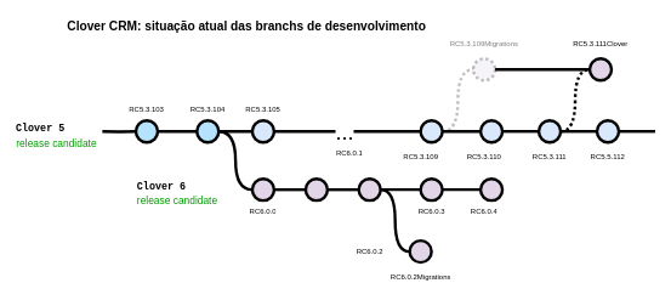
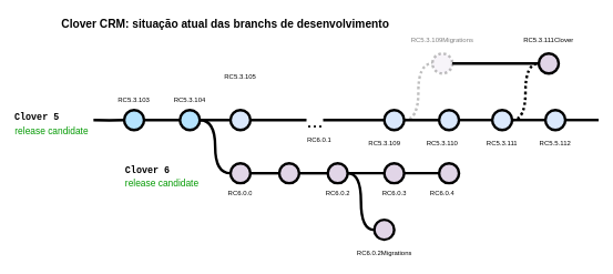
- <mxCell id="35" value="RC5.3.105" style="text;html=1;strokeColor=none;fillColor=none;align=center;verticalAlign=middle;whiteSpace=wrap;overflow=hidden;fontSize=10;" parent="1" vertex="1"><mxGeometry x="326.12" y="140" width="70" height="20" as="geometry" /></mxCell>
+ <mxCell id="35" value="RC5.3.105" style="text;html=1;strokeColor=none;fillColor=none;align=center;verticalAlign=middle;whiteSpace=wrap;overflow=hidden;fontSize=10;" parent="1" vertex="1"><mxGeometry x="326.12" y="105" width="70" height="20" as="geometry" /></mxCell>
- <mxCell id="34" value="RC6.0.2" style="text;html=1;strokeColor=none;fillColor=none;align=center;verticalAlign=middle;whiteSpace=wrap;overflow=hidden;fontSize=10;" parent="1" vertex="1"><mxGeometry x="472.5" y="335" width="70" height="20" as="geometry" /></mxCell>
+ <mxCell id="34" value="RC6.0.2" style="text;html=1;strokeColor=none;fillColor=none;align=center;verticalAlign=middle;whiteSpace=wrap;overflow=hidden;fontSize=10;" parent="1" vertex="1"><mxGeometry x="472.5" y="280" width="70" height="20" as="geometry" /></mxCell>
